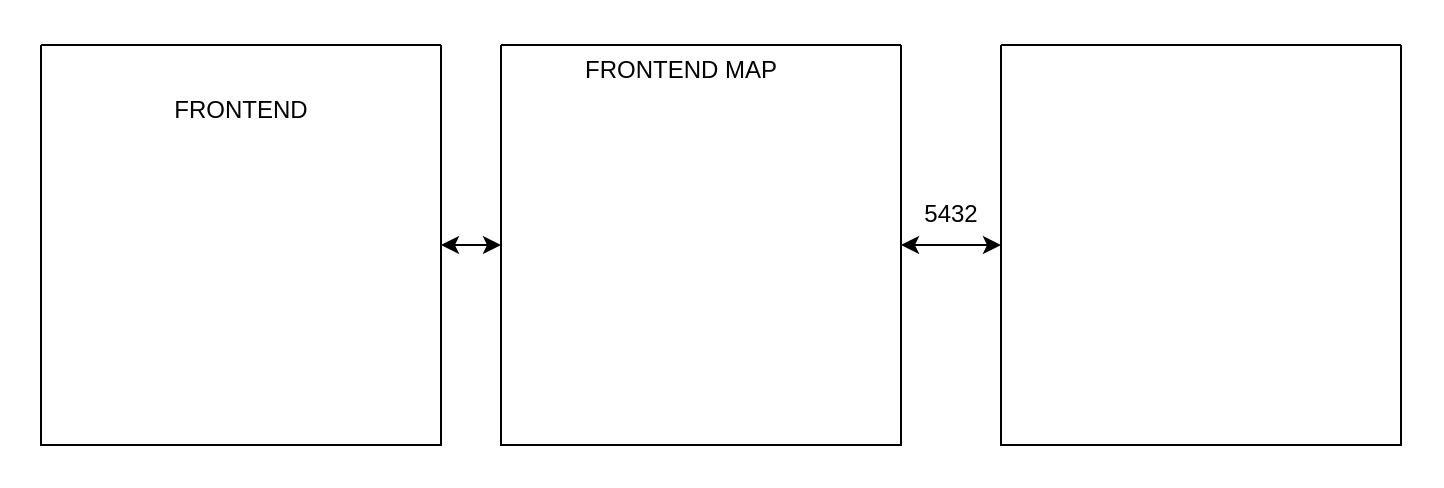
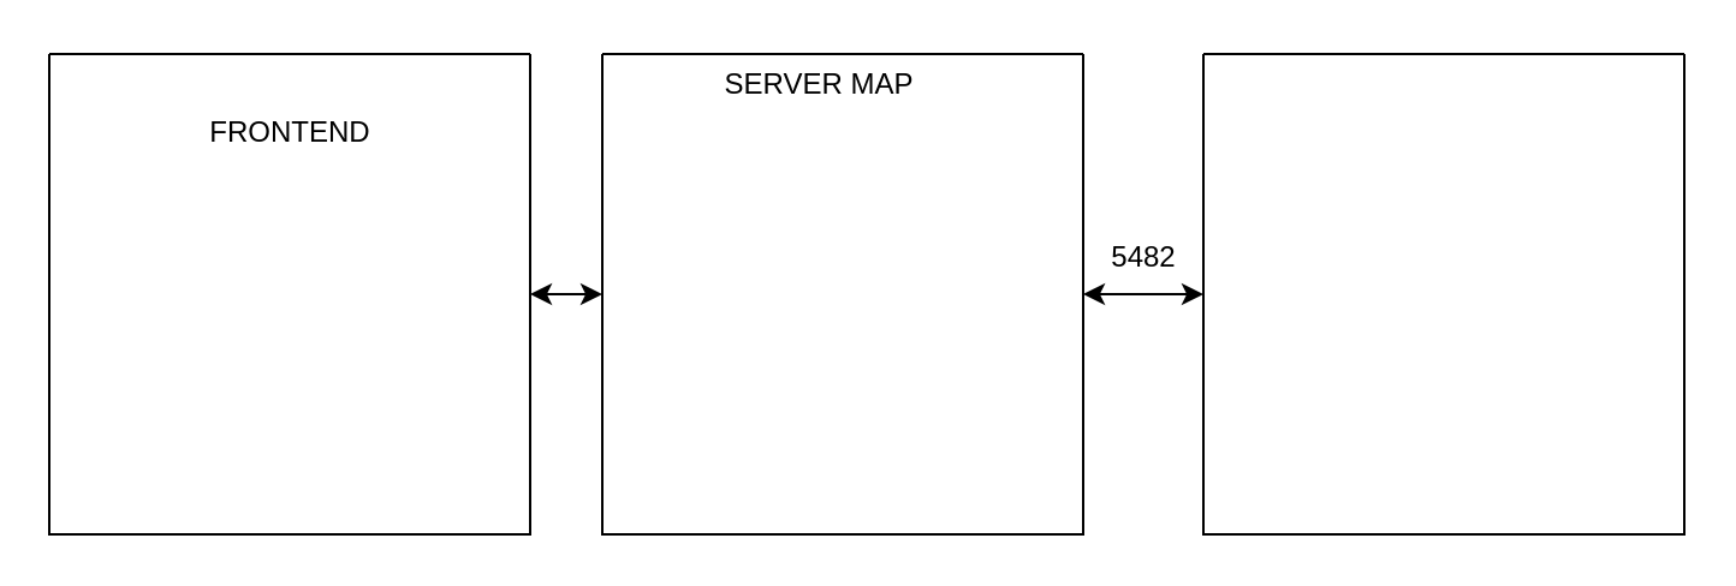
- <mxCell id="5" value="FRONTEND MAP" style="text;html=1;align=center;verticalAlign=middle;resizable=0;points=[];autosize=1;strokeColor=none;fillColor=none;" vertex="1" parent="1"><mxGeometry x="290" y="20" width="100" height="30" as="geometry" /></mxCell>
+ <mxCell id="5" value="SERVER MAP" style="text;html=1;align=center;verticalAlign=middle;resizable=0;points=[];autosize=1;strokeColor=none;fillColor=none;" vertex="1" parent="1"><mxGeometry x="290" y="20" width="100" height="30" as="geometry" /></mxCell>
- <mxCell id="8" value="5432" style="text;html=1;align=center;verticalAlign=middle;resizable=0;points=[];autosize=1;strokeColor=none;fillColor=none;" vertex="1" parent="1"><mxGeometry x="450" y="92" width="50" height="30" as="geometry" /></mxCell>
+ <mxCell id="8" value="5482" style="text;html=1;align=center;verticalAlign=middle;resizable=0;points=[];autosize=1;strokeColor=none;fillColor=none;" vertex="1" parent="1"><mxGeometry x="450" y="92" width="50" height="30" as="geometry" /></mxCell>
